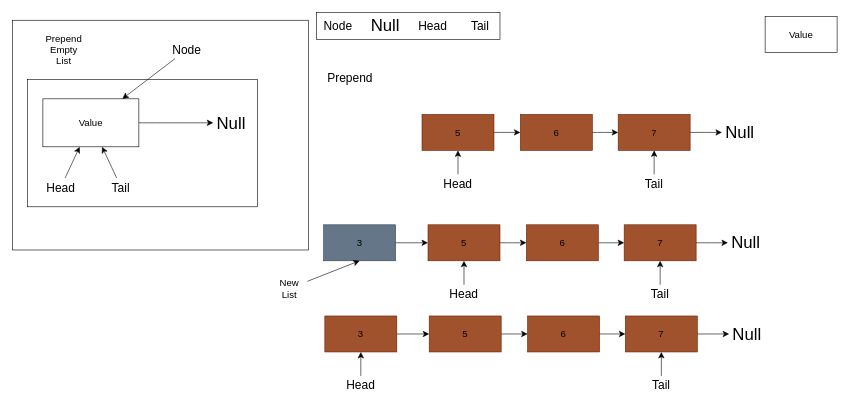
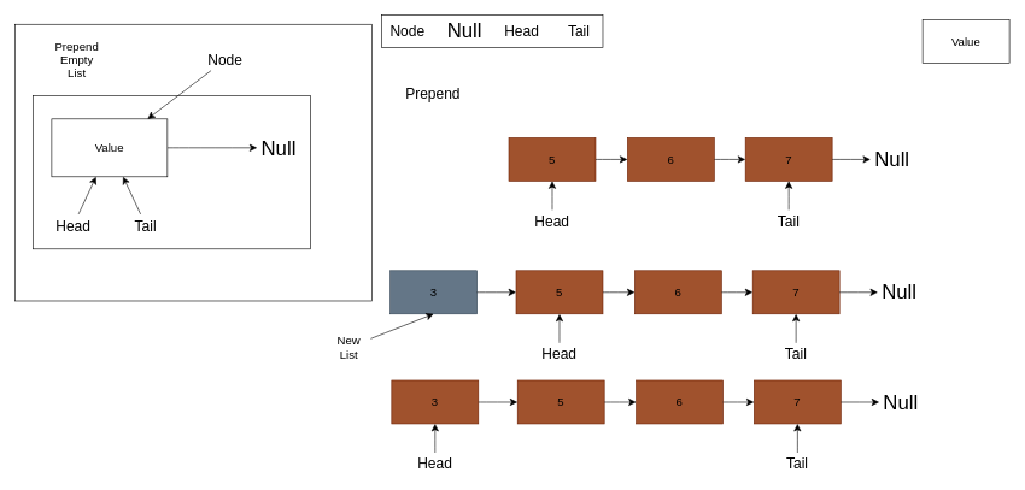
- <mxCell id="22" value="Prepend&amp;nbsp;" style="text;strokeColor=none;align=center;fillColor=none;html=1;verticalAlign=middle;whiteSpace=wrap;rounded=0;fontSize=20;" parent="1" vertex="1"><mxGeometry x="556" y="114" width="60" height="30" as="geometry" /></mxCell>
+ <mxCell id="22" value="Prepend&amp;nbsp;" style="text;strokeColor=none;align=center;fillColor=none;html=1;verticalAlign=middle;whiteSpace=wrap;rounded=0;fontSize=20;" parent="1" vertex="1"><mxGeometry x="571" y="114" width="60" height="30" as="geometry" /></mxCell>
